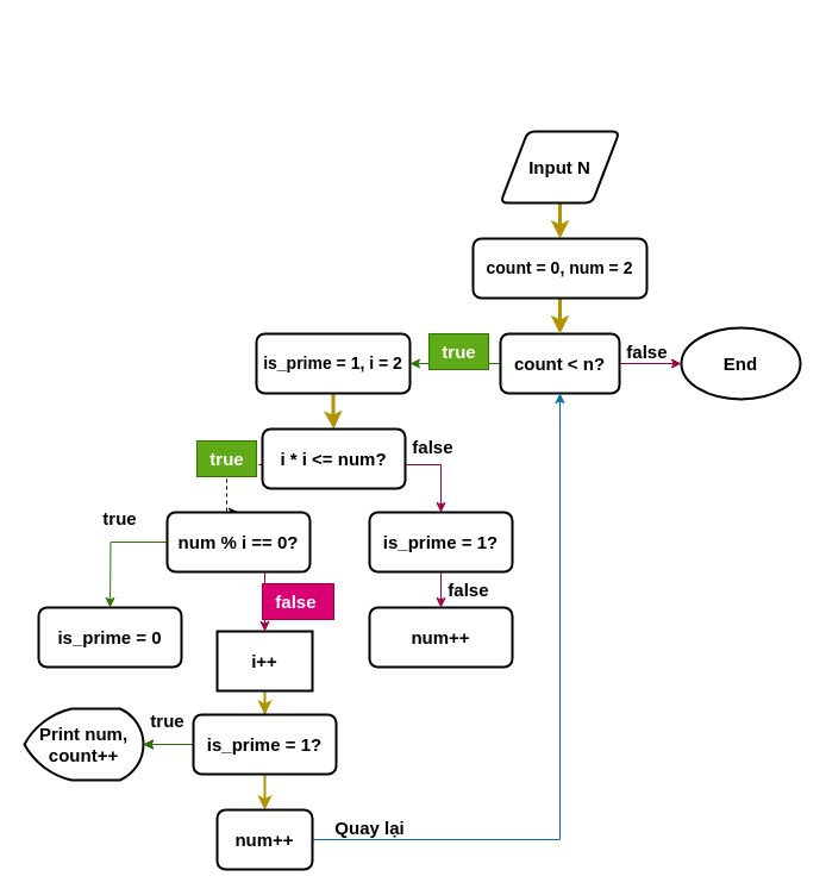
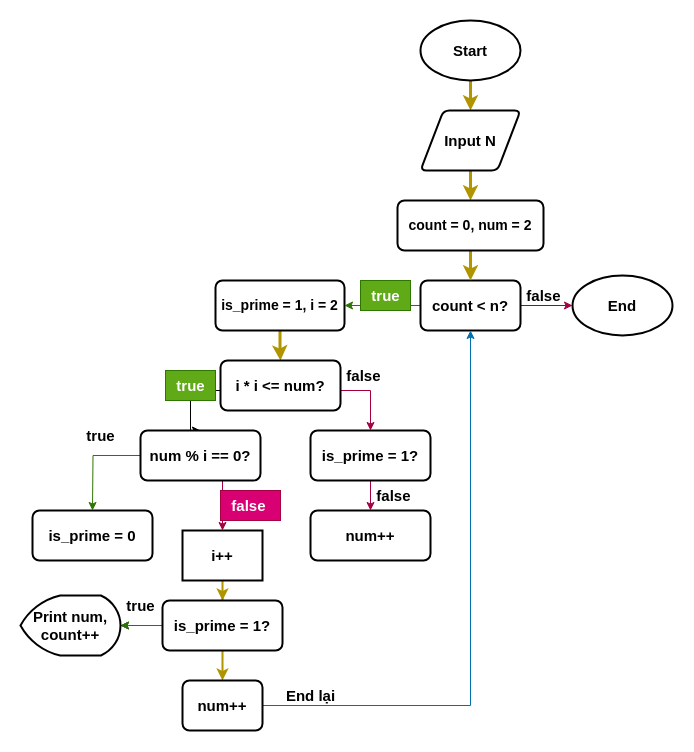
+ <mxCell id="3" value="Start" style="strokeWidth=2;html=1;shape=mxgraph.flowchart.start_1;whiteSpace=wrap;fontStyle=1;fontSize=15;" vertex="1" parent="1"><mxGeometry x="420" y="20" width="100" height="60" as="geometry" /></mxCell>
+ <mxCell id="2" value="" style="edgeStyle=orthogonalEdgeStyle;rounded=0;orthogonalLoop=1;jettySize=auto;html=1;fontStyle=1;fillColor=#e3c800;strokeColor=#B09500;fontSize=15;strokeWidth=3;" edge="1" parent="1" source="3" target="5"><mxGeometry relative="1" as="geometry" /></mxCell>
- <mxCell id="15" style="edgeStyle=orthogonalEdgeStyle;rounded=0;orthogonalLoop=1;jettySize=auto;html=1;entryX=0.5;entryY=0;entryDx=0;entryDy=0;fontStyle=1;fontSize=15;dashed=1;" edge="1" parent="1" source="17" target="22"><mxGeometry relative="1" as="geometry"><Array as="points"><mxPoint x="190" y="390" /></Array></mxGeometry></mxCell>
+ <mxCell id="15" style="edgeStyle=orthogonalEdgeStyle;rounded=0;orthogonalLoop=1;jettySize=auto;html=1;entryX=0.5;entryY=0;entryDx=0;entryDy=0;fontStyle=1;fontSize=15;" edge="1" parent="1" source="17" target="22"><mxGeometry relative="1" as="geometry"><Array as="points"><mxPoint x="190" y="390" /></Array></mxGeometry></mxCell>
- <mxCell id="39" value="Quay lạ&lt;span class=&quot;hljs-selector-tag&quot;&gt;i&lt;/span&gt;" style="text;html=1;align=center;verticalAlign=middle;resizable=0;points=[];autosize=1;strokeColor=none;fillColor=none;fontStyle=1;fontSize=15;" vertex="1" parent="1"><mxGeometry x="270" y="680" width="80" height="30" as="geometry" /></mxCell>
+ <mxCell id="39" value="End lạ&lt;span class=&quot;hljs-selector-tag&quot;&gt;i&lt;/span&gt;" style="text;html=1;align=center;verticalAlign=middle;resizable=0;points=[];autosize=1;strokeColor=none;fillColor=none;fontStyle=1;fontSize=15;" vertex="1" parent="1"><mxGeometry x="270" y="680" width="80" height="30" as="geometry" /></mxCell>
